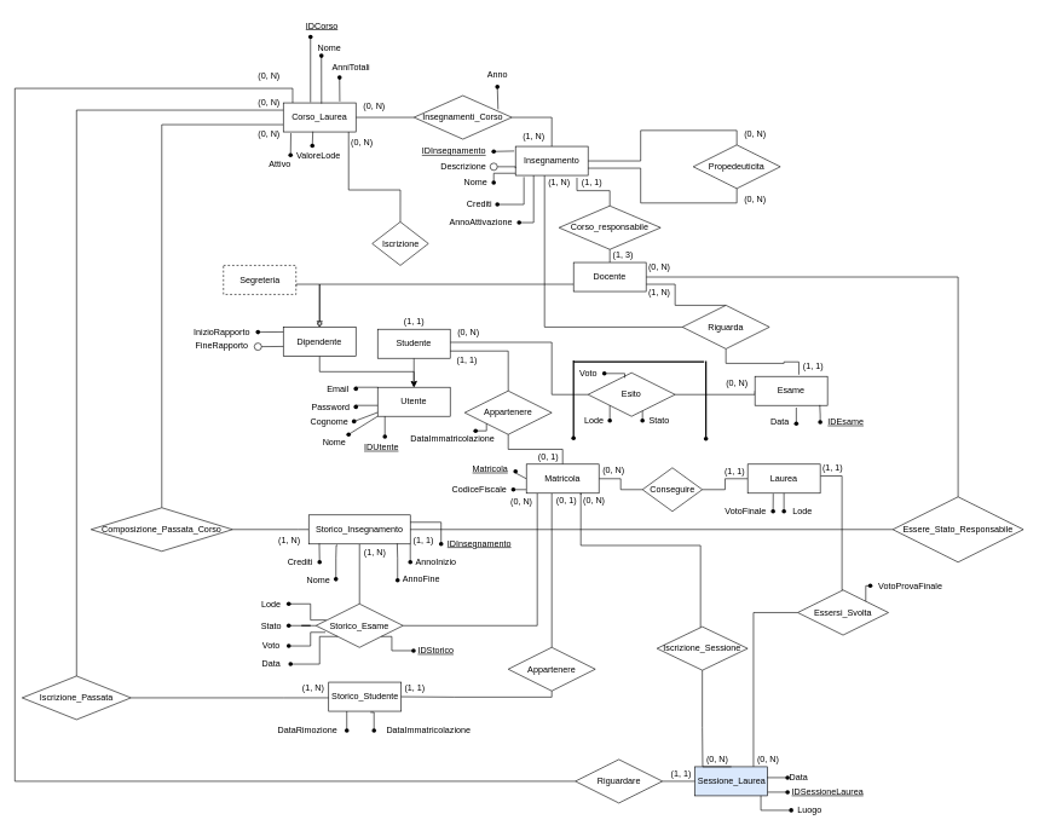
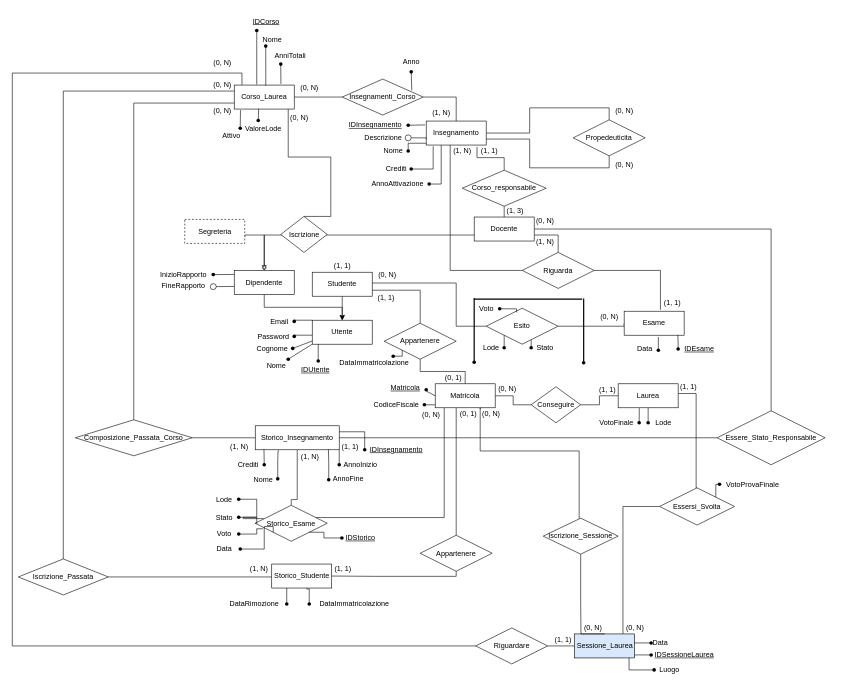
- <mxCell id="139" value="Iscrizione" style="shape=rhombus;perimeter=rhombusPerimeter;whiteSpace=wrap;html=1;align=center;" parent="1" vertex="1"><mxGeometry x="512.5" y="305" width="77.5" height="60" as="geometry" /></mxCell>
+ <mxCell id="139" value="Iscrizione" style="shape=rhombus;perimeter=rhombusPerimeter;whiteSpace=wrap;html=1;align=center;" parent="1" vertex="1"><mxGeometry x="467.5" y="360" width="77.5" height="60" as="geometry" /></mxCell>
- <mxCell id="51" value="Riguarda" style="shape=rhombus;perimeter=rhombusPerimeter;whiteSpace=wrap;html=1;align=center;" parent="1" vertex="1"><mxGeometry x="940" y="420" width="120" height="60" as="geometry" /></mxCell>
+ <mxCell id="51" value="Riguarda" style="shape=rhombus;perimeter=rhombusPerimeter;whiteSpace=wrap;html=1;align=center;" parent="1" vertex="1"><mxGeometry x="870" y="420" width="120" height="60" as="geometry" /></mxCell>
- <mxCell id="68" value="Essere_Stato_Responsabile" style="shape=rhombus;perimeter=rhombusPerimeter;whiteSpace=wrap;html=1;align=center;" parent="1" vertex="1"><mxGeometry x="1230" y="684" width="180" height="90" as="geometry" /></mxCell>
+ <mxCell id="68" value="Essere_Stato_Responsabile" style="shape=rhombus;perimeter=rhombusPerimeter;whiteSpace=wrap;html=1;align=center;" parent="1" vertex="1"><mxGeometry x="1195" y="684" width="180" height="90" as="geometry" /></mxCell>
- <mxCell id="70" value="Storico_Esame" style="shape=rhombus;perimeter=rhombusPerimeter;whiteSpace=wrap;html=1;align=center;" parent="1" vertex="1"><mxGeometry x="435" y="831.5" width="120" height="60" as="geometry" /></mxCell>
+ <mxCell id="70" value="Storico_Esame" style="shape=rhombus;perimeter=rhombusPerimeter;whiteSpace=wrap;html=1;align=center;" parent="1" vertex="1"><mxGeometry x="425" y="841.5" width="120" height="60" as="geometry" /></mxCell>
